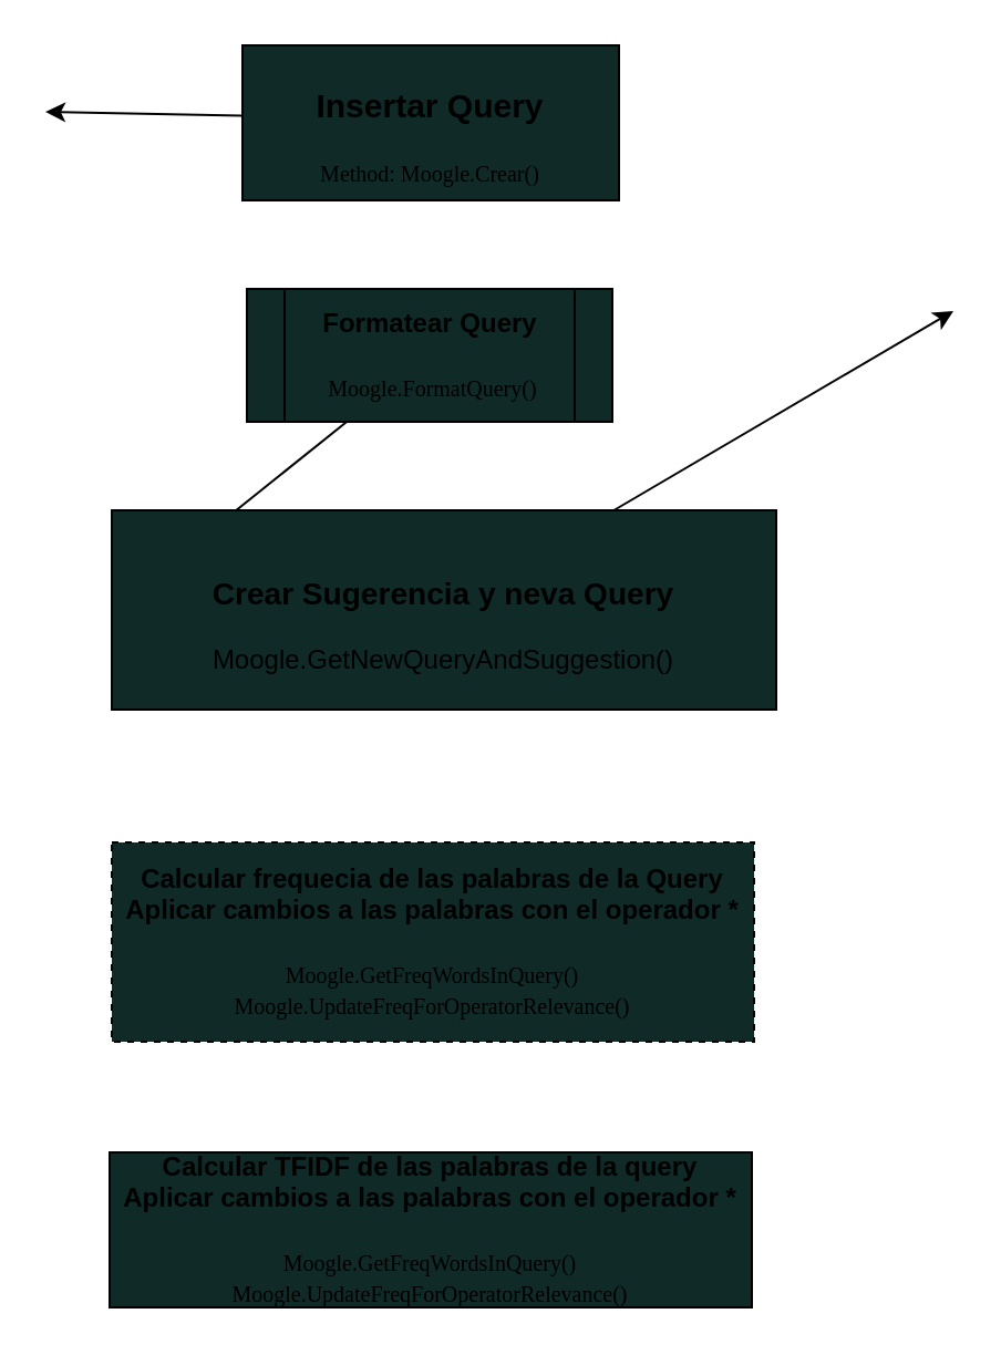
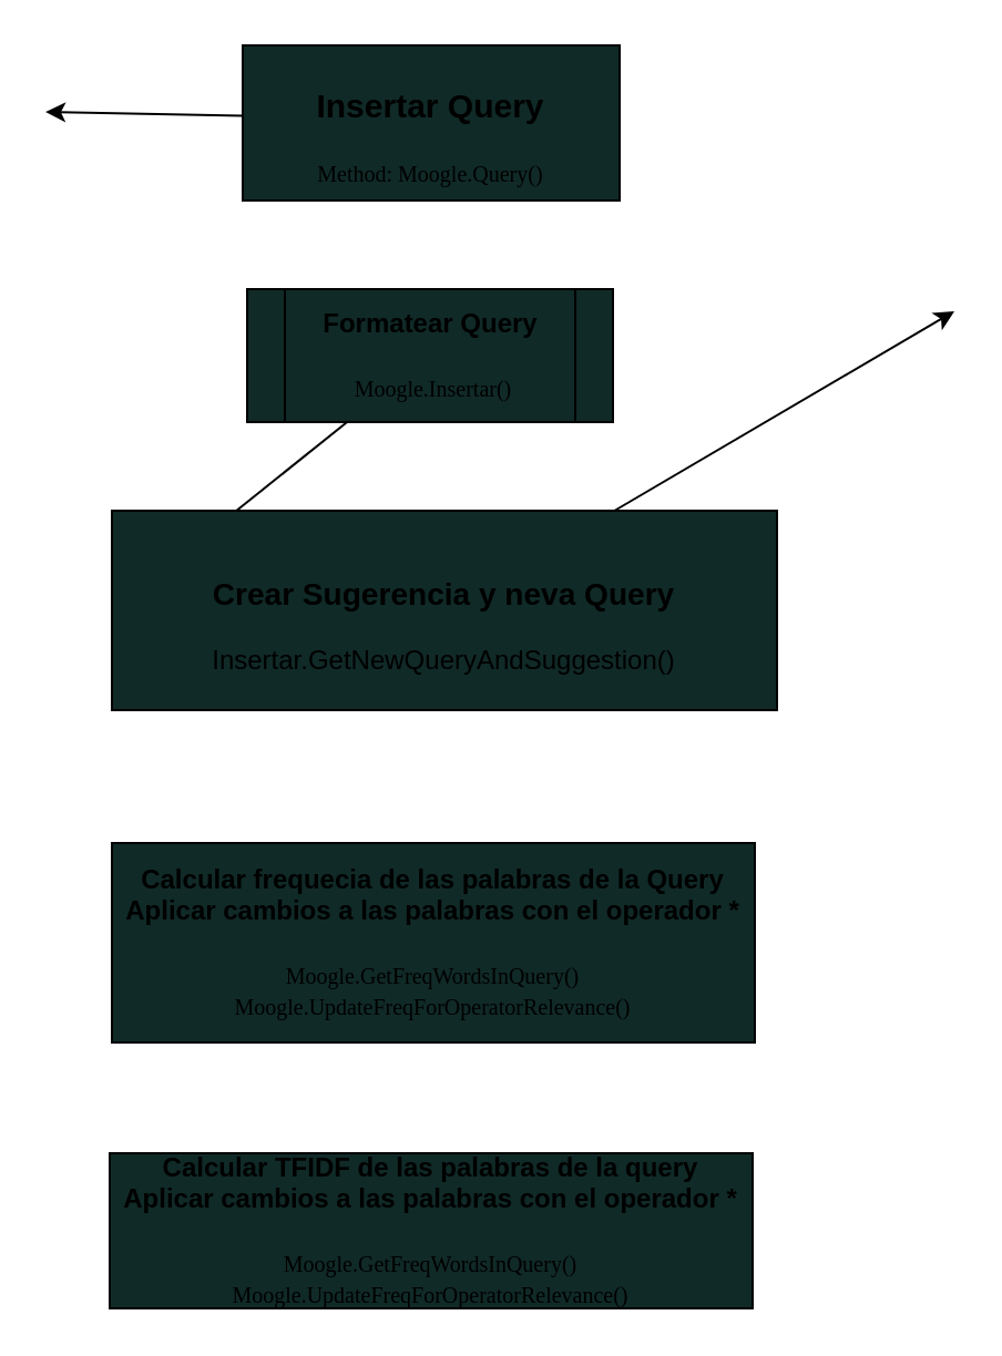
- <mxCell id="3" value="&lt;h3&gt;&lt;font style=&quot;font-size: 15px&quot;&gt;Insertar Query&lt;/font&gt;&lt;/h3&gt;&lt;font style=&quot;font-size: 10px&quot; face=&quot;Georgia&quot;&gt;Method: Moogle.Crear()&lt;/font&gt;" style="rounded=0;whiteSpace=wrap;html=1;fillColor=#102A27;" parent="1" vertex="1"><mxGeometry x="109" y="20" width="170" height="70" as="geometry" /></mxCell>
+ <mxCell id="3" value="&lt;h3&gt;&lt;font style=&quot;font-size: 15px&quot;&gt;Insertar Query&lt;/font&gt;&lt;/h3&gt;&lt;font style=&quot;font-size: 10px&quot; face=&quot;Georgia&quot;&gt;Method: Moogle.Query()&lt;/font&gt;" style="rounded=0;whiteSpace=wrap;html=1;fillColor=#102A27;" parent="1" vertex="1"><mxGeometry x="109" y="20" width="170" height="70" as="geometry" /></mxCell>
- <mxCell id="5" value="&lt;b&gt;Formatear Query&lt;/b&gt;&lt;br&gt;&lt;br&gt;&lt;font face=&quot;Georgia&quot; style=&quot;font-size: 10px&quot;&gt;&amp;nbsp;&lt;font&gt;Moogle.FormatQuery()&lt;/font&gt;&lt;/font&gt;" style="shape=process;whiteSpace=wrap;html=1;backgroundOutline=1;fillColor=#102A27;" parent="1" vertex="1"><mxGeometry x="111" y="130" width="165" height="60" as="geometry" /></mxCell>
+ <mxCell id="5" value="&lt;b&gt;Formatear Query&lt;/b&gt;&lt;br&gt;&lt;br&gt;&lt;font face=&quot;Georgia&quot; style=&quot;font-size: 10px&quot;&gt;&amp;nbsp;&lt;font&gt;Moogle.Insertar()&lt;/font&gt;&lt;/font&gt;" style="shape=process;whiteSpace=wrap;html=1;backgroundOutline=1;fillColor=#102A27;" parent="1" vertex="1"><mxGeometry x="111" y="130" width="165" height="60" as="geometry" /></mxCell>
- <mxCell id="7" value="&lt;h3&gt;Crear Sugerencia y neva Query&lt;/h3&gt;&lt;div&gt;Moogle.GetNewQueryAndSuggestion()&lt;/div&gt;" style="rounded=0;whiteSpace=wrap;html=1;fillColor=#102A27;" parent="1" vertex="1"><mxGeometry x="50" y="230" width="300" height="90" as="geometry" /></mxCell>
+ <mxCell id="7" value="&lt;h3&gt;Crear Sugerencia y neva Query&lt;/h3&gt;&lt;div&gt;Insertar.GetNewQueryAndSuggestion()&lt;/div&gt;" style="rounded=0;whiteSpace=wrap;html=1;fillColor=#102A27;" parent="1" vertex="1"><mxGeometry x="50" y="230" width="300" height="90" as="geometry" /></mxCell>
- <mxCell id="8" value="&lt;b&gt;Calcular frequecia de las palabras de la Query&lt;br&gt;Aplicar cambios a las palabras con el operador *&lt;br&gt;&lt;/b&gt;&lt;font style=&quot;font-size: 10px&quot; face=&quot;Georgia&quot;&gt;&lt;br&gt;Moogle.GetFreqWordsInQuery()&lt;br&gt;Moogle.UpdateFreqForOperatorRelevance()&lt;/font&gt;" style="rounded=0;whiteSpace=wrap;html=1;fillColor=#102A27;dashed=1;" parent="1" vertex="1"><mxGeometry x="50" y="380" width="290" height="90" as="geometry" /></mxCell>
+ <mxCell id="8" value="&lt;b&gt;Calcular frequecia de las palabras de la Query&lt;br&gt;Aplicar cambios a las palabras con el operador *&lt;br&gt;&lt;/b&gt;&lt;font style=&quot;font-size: 10px&quot; face=&quot;Georgia&quot;&gt;&lt;br&gt;Moogle.GetFreqWordsInQuery()&lt;br&gt;Moogle.UpdateFreqForOperatorRelevance()&lt;/font&gt;" style="rounded=0;whiteSpace=wrap;html=1;fillColor=#102A27;" parent="1" vertex="1"><mxGeometry x="50" y="380" width="290" height="90" as="geometry" /></mxCell>
